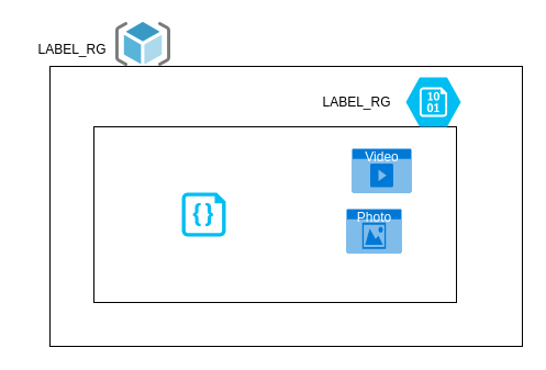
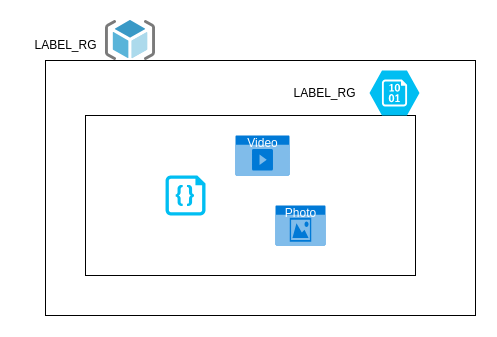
- <mxCell id="9" value="Video" style="html=1;strokeColor=none;fillColor=#0079D6;labelPosition=center;verticalLabelPosition=middle;verticalAlign=top;align=center;fontSize=12;outlineConnect=0;spacingTop=-6;fontColor=#FFFFFF;sketch=0;shape=mxgraph.sitemap.video;" vertex="1" parent="1"><mxGeometry x="320" y="135" width="54" height="40" as="geometry" /></mxCell>
+ <mxCell id="9" value="Video" style="html=1;strokeColor=none;fillColor=#0079D6;labelPosition=center;verticalLabelPosition=middle;verticalAlign=top;align=center;fontSize=12;outlineConnect=0;spacingTop=-6;fontColor=#FFFFFF;sketch=0;shape=mxgraph.sitemap.video;" vertex="1" parent="1"><mxGeometry x="235" y="135" width="54" height="40" as="geometry" /></mxCell>
- <mxCell id="10" value="Photo" style="html=1;strokeColor=none;fillColor=#0079D6;labelPosition=center;verticalLabelPosition=middle;verticalAlign=top;align=center;fontSize=12;outlineConnect=0;spacingTop=-6;fontColor=#FFFFFF;sketch=0;shape=mxgraph.sitemap.photo;" vertex="1" parent="1"><mxGeometry x="315" y="190" width="50" height="40" as="geometry" /></mxCell>
+ <mxCell id="10" value="Photo" style="html=1;strokeColor=none;fillColor=#0079D6;labelPosition=center;verticalLabelPosition=middle;verticalAlign=top;align=center;fontSize=12;outlineConnect=0;spacingTop=-6;fontColor=#FFFFFF;sketch=0;shape=mxgraph.sitemap.photo;" vertex="1" parent="1"><mxGeometry x="275" y="205" width="50" height="40" as="geometry" /></mxCell>
